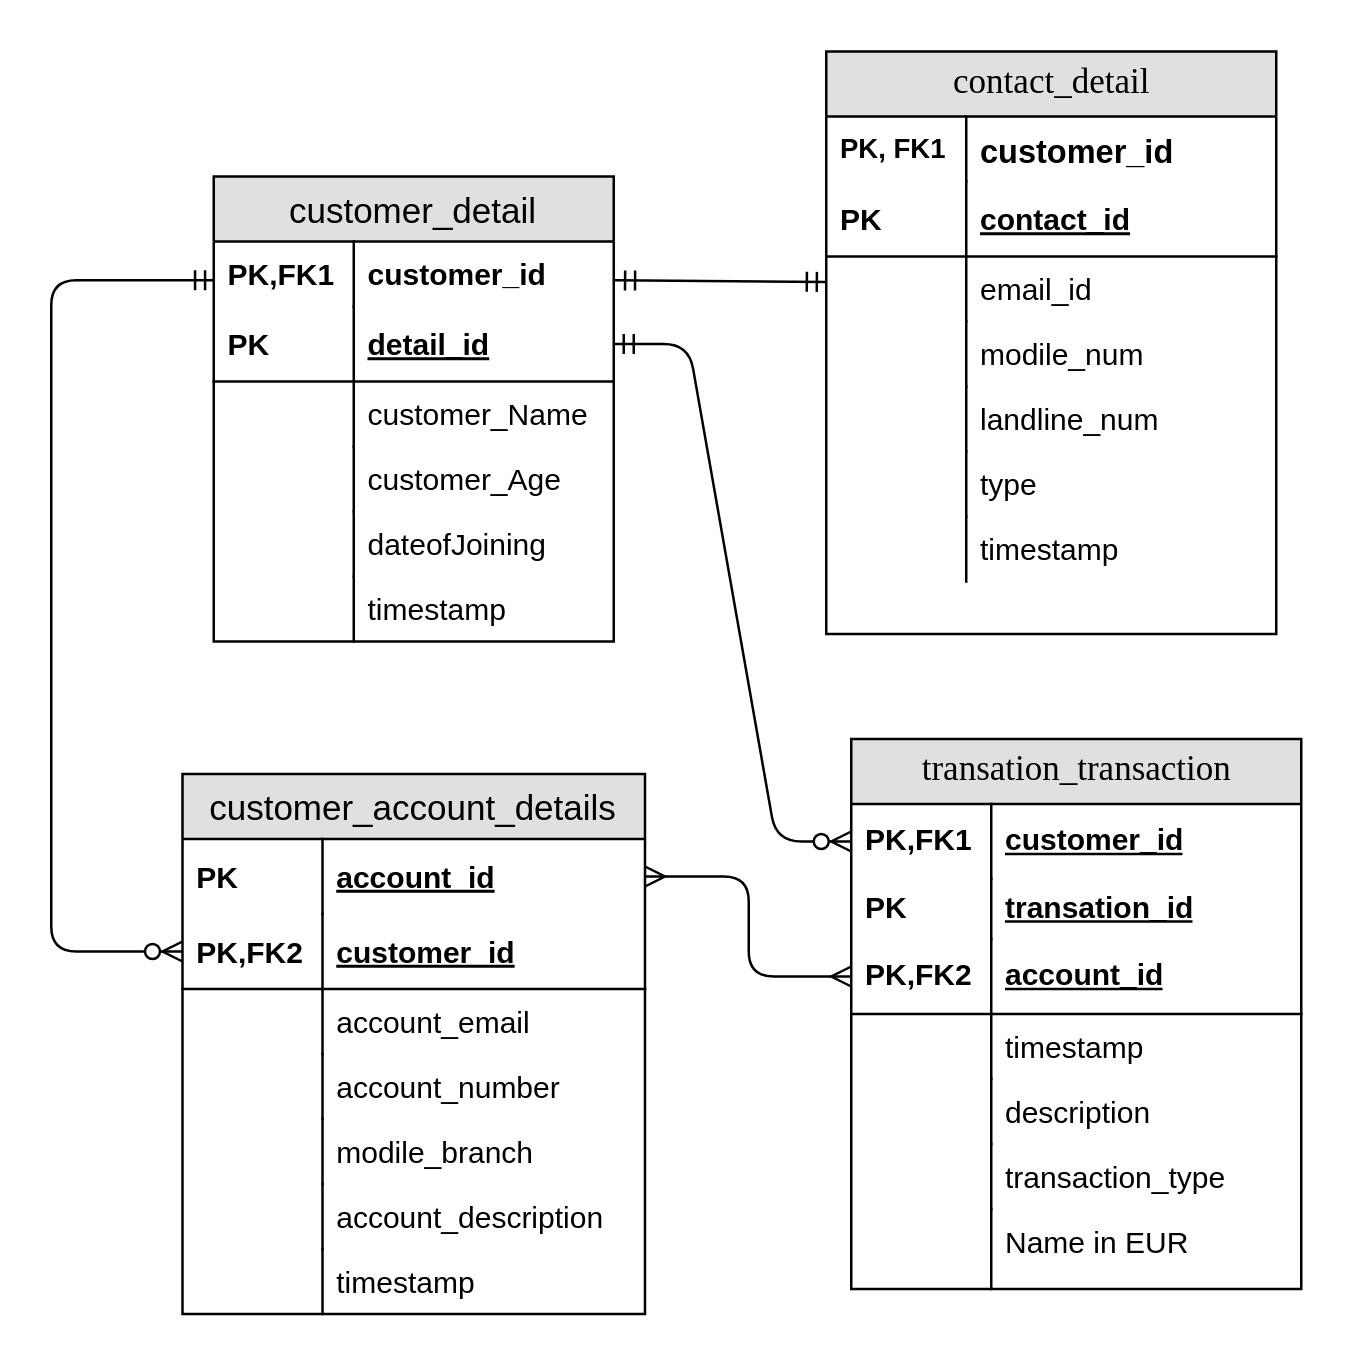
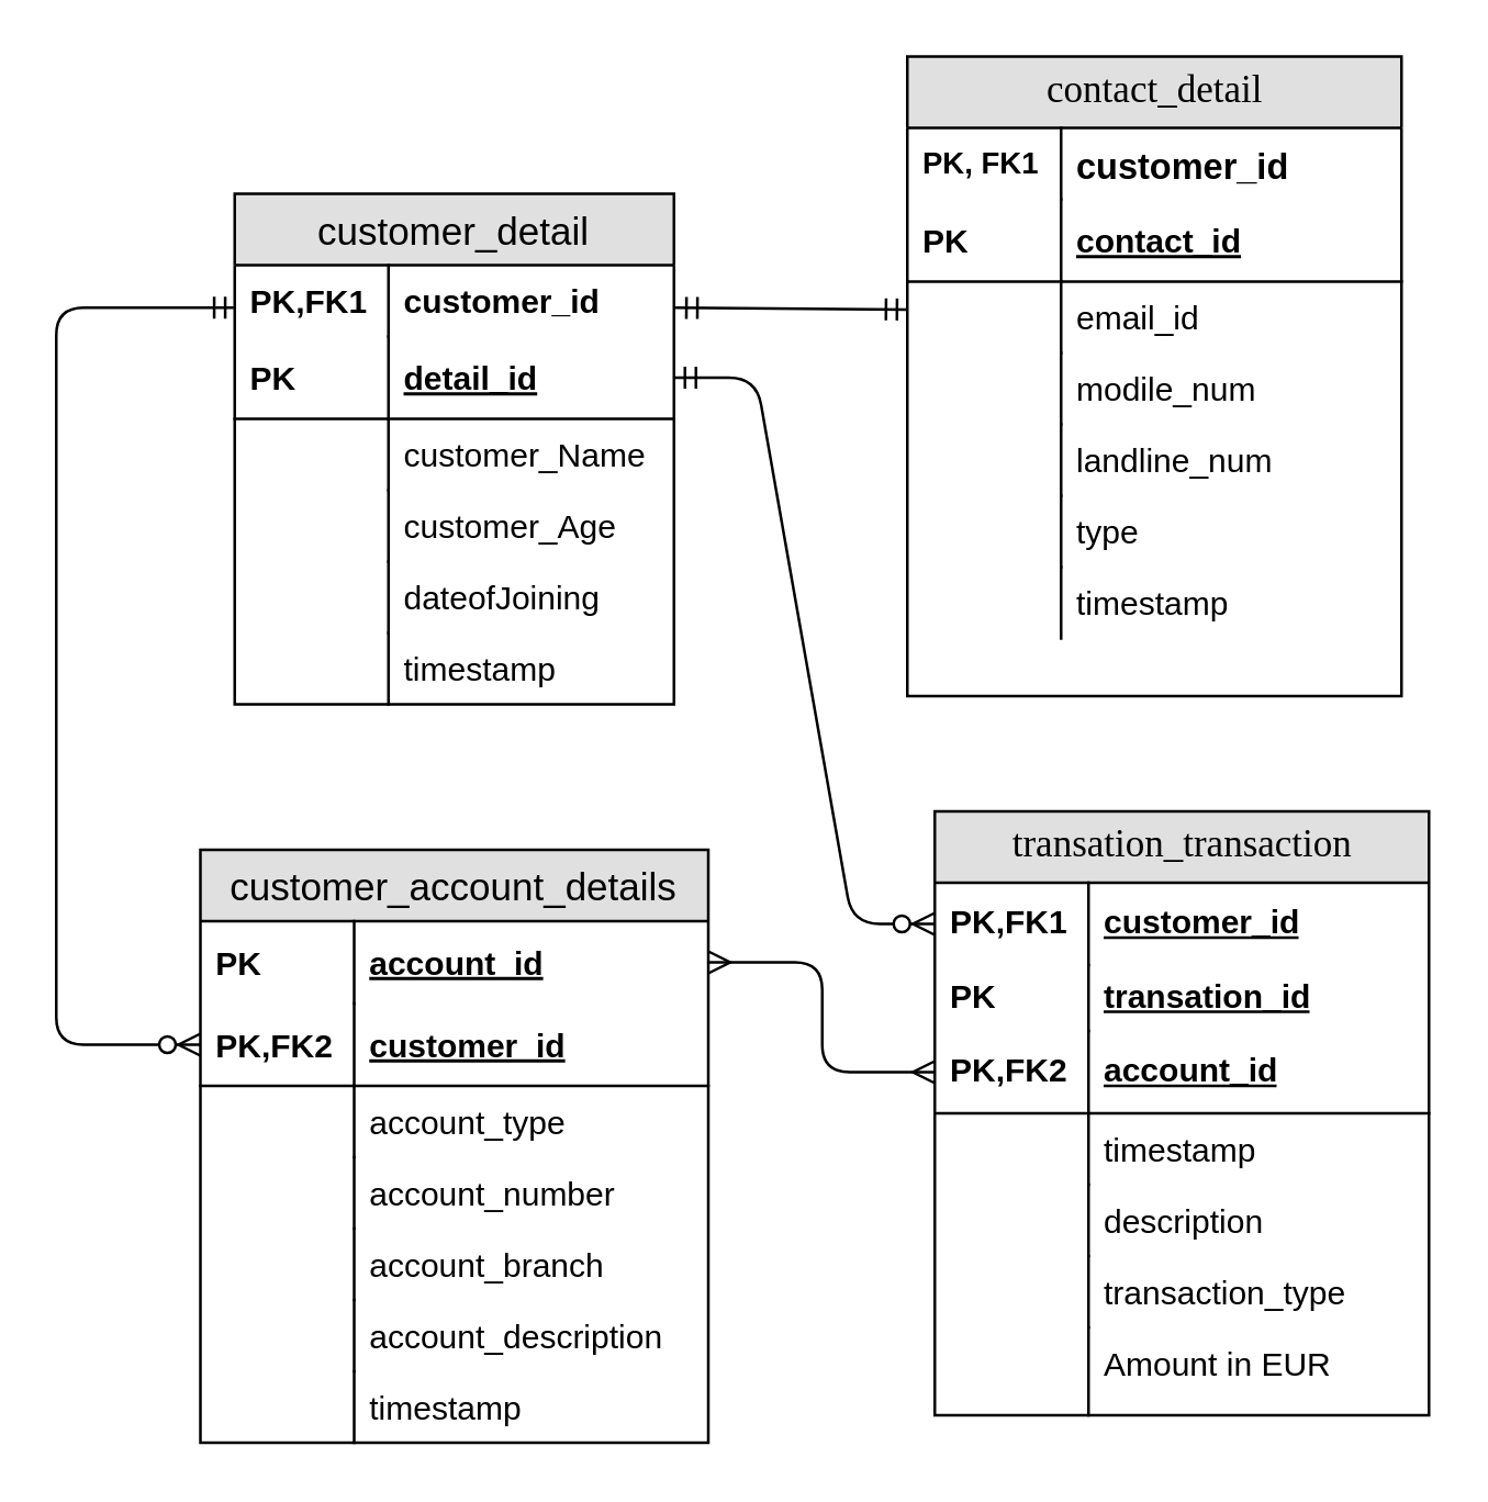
- <mxCell id="37" value="account_email" style="shape=partialRectangle;top=0;left=0;right=0;bottom=0;align=left;verticalAlign=top;fillColor=none;spacingLeft=60;spacingRight=4;overflow=hidden;rotatable=0;points=[[0,0.5],[1,0.5]];portConstraint=eastwest;dropTarget=0;fontSize=12;" parent="32" vertex="1"><mxGeometry y="86" width="185" height="26" as="geometry" /></mxCell>
+ <mxCell id="37" value="account_type" style="shape=partialRectangle;top=0;left=0;right=0;bottom=0;align=left;verticalAlign=top;fillColor=none;spacingLeft=60;spacingRight=4;overflow=hidden;rotatable=0;points=[[0,0.5],[1,0.5]];portConstraint=eastwest;dropTarget=0;fontSize=12;" parent="32" vertex="1"><mxGeometry y="86" width="185" height="26" as="geometry" /></mxCell>
- <mxCell id="41" value="modile_branch" style="shape=partialRectangle;top=0;left=0;right=0;bottom=0;align=left;verticalAlign=top;fillColor=none;spacingLeft=60;spacingRight=4;overflow=hidden;rotatable=0;points=[[0,0.5],[1,0.5]];portConstraint=eastwest;dropTarget=0;fontSize=12;" parent="32" vertex="1"><mxGeometry y="138" width="185" height="26" as="geometry" /></mxCell>
+ <mxCell id="41" value="account_branch" style="shape=partialRectangle;top=0;left=0;right=0;bottom=0;align=left;verticalAlign=top;fillColor=none;spacingLeft=60;spacingRight=4;overflow=hidden;rotatable=0;points=[[0,0.5],[1,0.5]];portConstraint=eastwest;dropTarget=0;fontSize=12;" parent="32" vertex="1"><mxGeometry y="138" width="185" height="26" as="geometry" /></mxCell>
- <mxCell id="30" value="Name in EUR" style="shape=partialRectangle;top=0;left=0;right=0;bottom=0;html=1;align=left;verticalAlign=top;fillColor=none;spacingLeft=60;spacingRight=4;whiteSpace=wrap;overflow=hidden;rotatable=0;points=[[0,0.5],[1,0.5]];portConstraint=eastwest;dropTarget=0;" parent="17" vertex="1"><mxGeometry y="188" width="180" height="32" as="geometry" /></mxCell>
+ <mxCell id="30" value="Amount in EUR" style="shape=partialRectangle;top=0;left=0;right=0;bottom=0;html=1;align=left;verticalAlign=top;fillColor=none;spacingLeft=60;spacingRight=4;whiteSpace=wrap;overflow=hidden;rotatable=0;points=[[0,0.5],[1,0.5]];portConstraint=eastwest;dropTarget=0;" parent="17" vertex="1"><mxGeometry y="188" width="180" height="32" as="geometry" /></mxCell>
